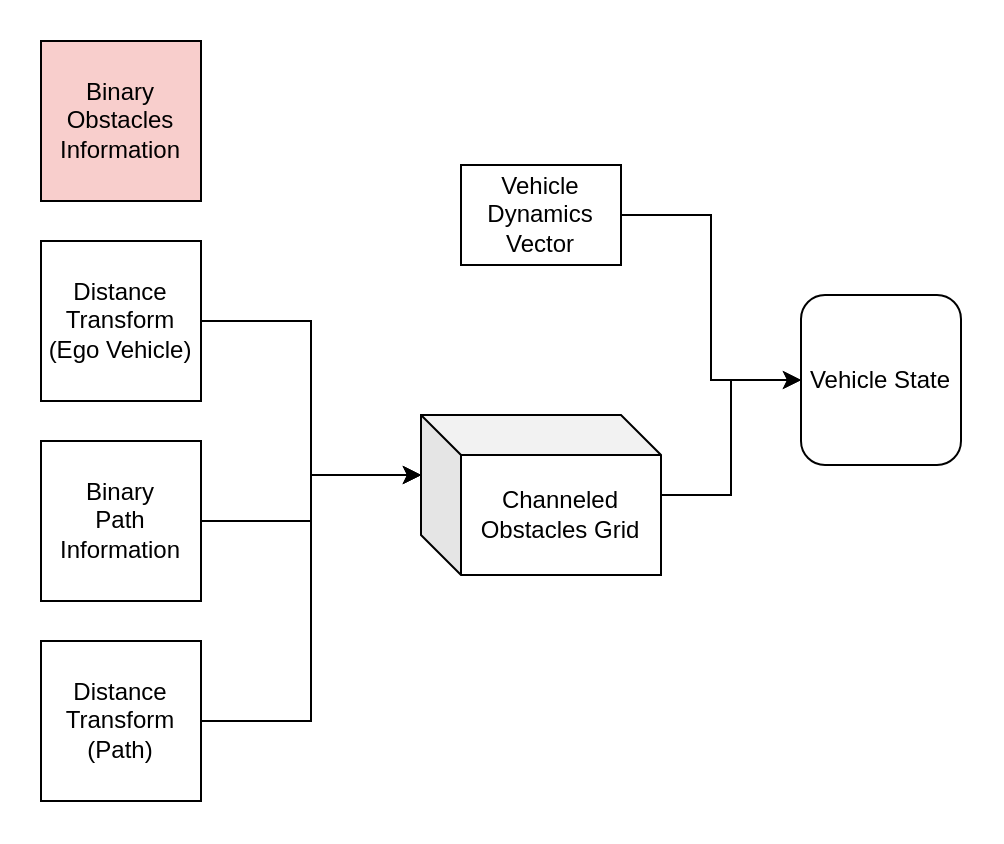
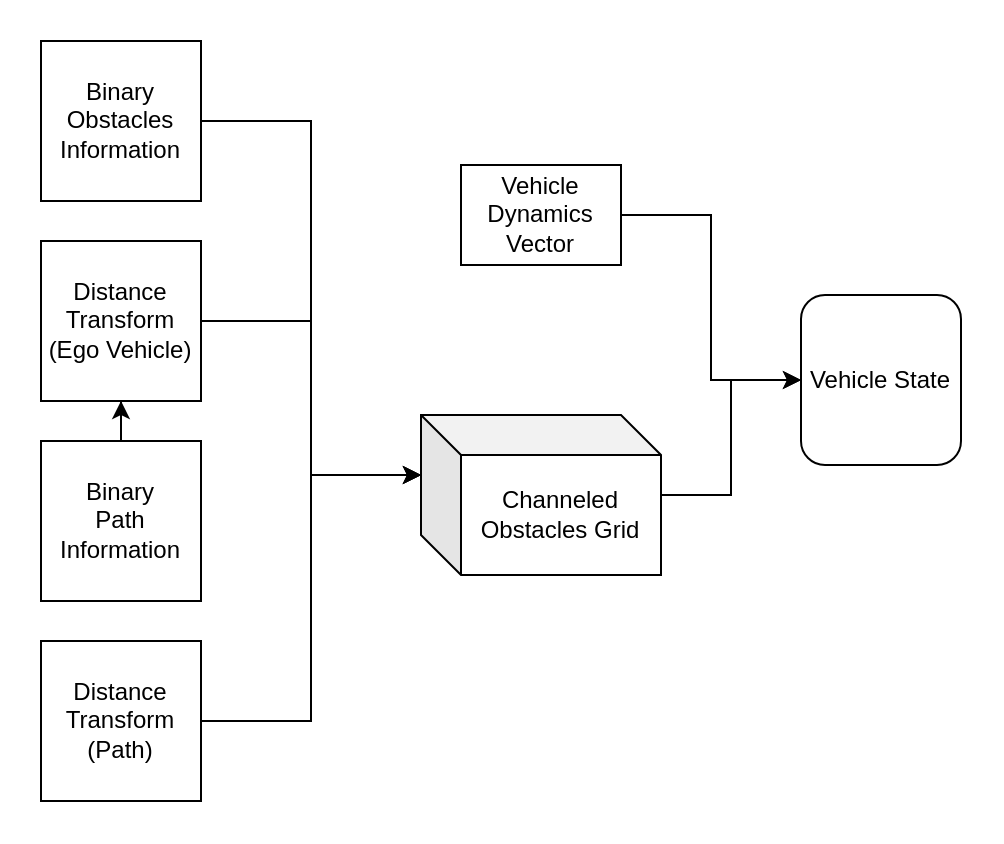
- <mxCell id="2" value="Binary Obstacles Information" style="whiteSpace=wrap;html=1;aspect=fixed;fillColor=#f8cecc;" vertex="1" parent="1"><mxGeometry x="20" y="20" width="80" height="80" as="geometry" /></mxCell>
+ <mxCell id="2" value="Binary Obstacles Information" style="whiteSpace=wrap;html=1;aspect=fixed;" vertex="1" parent="1"><mxGeometry x="20" y="20" width="80" height="80" as="geometry" /></mxCell>
+ <mxCell id="8" style="edgeStyle=orthogonalEdgeStyle;rounded=0;orthogonalLoop=1;jettySize=auto;html=1;entryX=0;entryY=0;entryDx=0;entryDy=30;entryPerimeter=0;" edge="1" parent="1" source="2" target="7"><mxGeometry relative="1" as="geometry" /></mxCell>
- <mxCell id="10" style="edgeStyle=orthogonalEdgeStyle;rounded=0;orthogonalLoop=1;jettySize=auto;html=1;entryX=0;entryY=0;entryDx=0;entryDy=30;entryPerimeter=0;" edge="1" parent="1" source="4" target="7"><mxGeometry relative="1" as="geometry" /></mxCell>
+ <mxCell id="10" style="edgeStyle=orthogonalEdgeStyle;rounded=0;orthogonalLoop=1;jettySize=auto;html=1;" edge="1" parent="1" source="4" target="3"><mxGeometry relative="1" as="geometry" /></mxCell>
